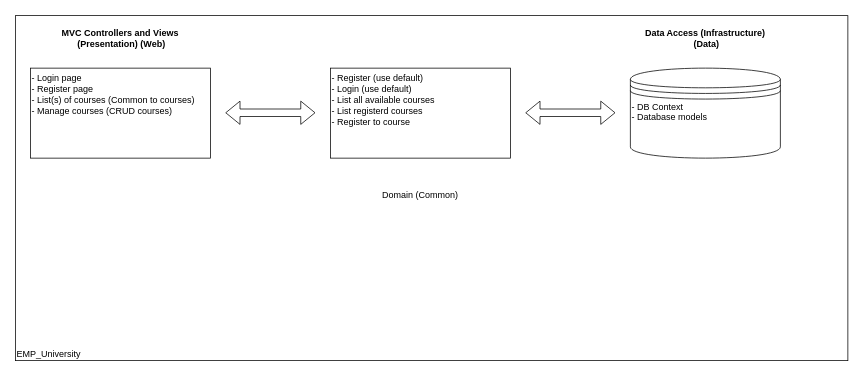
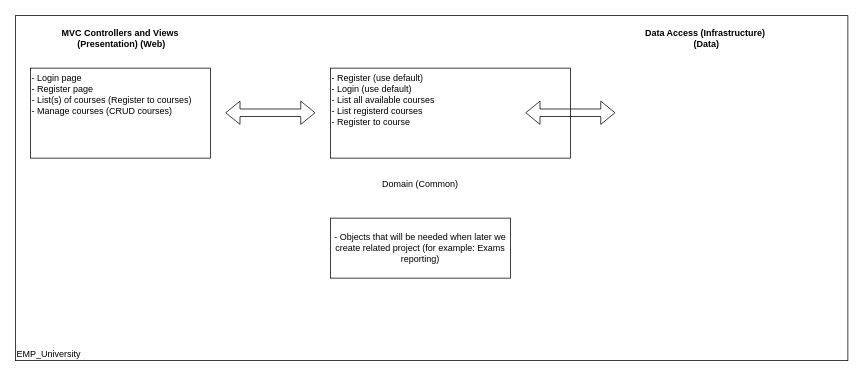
- <mxCell id="7" value="&lt;div&gt;- Login page&lt;/div&gt;&lt;div&gt;- Register page&lt;/div&gt;&lt;div&gt;- List(s) of courses (Common to courses)&lt;br&gt;&lt;/div&gt;&lt;div&gt;- Manage courses (CRUD courses)&lt;br&gt;&lt;/div&gt;" style="rounded=0;whiteSpace=wrap;html=1;align=left;verticalAlign=top;" parent="1" vertex="1"><mxGeometry x="40" y="90" width="240" height="120" as="geometry" /></mxCell>
+ <mxCell id="7" value="&lt;div&gt;- Login page&lt;/div&gt;&lt;div&gt;- Register page&lt;/div&gt;&lt;div&gt;- List(s) of courses (Register to courses)&lt;br&gt;&lt;/div&gt;&lt;div&gt;- Manage courses (CRUD courses)&lt;br&gt;&lt;/div&gt;" style="rounded=0;whiteSpace=wrap;html=1;align=left;verticalAlign=top;" parent="1" vertex="1"><mxGeometry x="40" y="90" width="240" height="120" as="geometry" /></mxCell>
- <mxCell id="4" value="&lt;div&gt;- Register (use default)&lt;/div&gt;&lt;div&gt;- Login (use default)&lt;br&gt;&lt;/div&gt;&lt;div&gt;- List all available courses&lt;/div&gt;&lt;div&gt;- List registerd courses&lt;/div&gt;&lt;div&gt;- Register to course&lt;br&gt;&lt;/div&gt;" style="rounded=0;whiteSpace=wrap;html=1;align=left;verticalAlign=top;" parent="1" vertex="1"><mxGeometry x="440" y="90" width="240" height="120" as="geometry" /></mxCell>
+ <mxCell id="4" value="&lt;div&gt;- Register (use default)&lt;/div&gt;&lt;div&gt;- Login (use default)&lt;br&gt;&lt;/div&gt;&lt;div&gt;- List all available courses&lt;/div&gt;&lt;div&gt;- List registerd courses&lt;/div&gt;&lt;div&gt;- Register to course&lt;br&gt;&lt;/div&gt;" style="rounded=0;whiteSpace=wrap;html=1;align=left;verticalAlign=top;" parent="1" vertex="1"><mxGeometry x="440" y="90" width="320" height="120" as="geometry" /></mxCell>
- <mxCell id="3" value="&lt;div&gt;- DB Context&lt;br&gt;&lt;/div&gt;&lt;div&gt;- Database models&lt;/div&gt;" style="shape=datastore;whiteSpace=wrap;html=1;align=left;fontStyle=0;verticalAlign=top;" parent="1" vertex="1"><mxGeometry x="840" y="90" width="200" height="120" as="geometry" /></mxCell>
- <mxCell id="11" value="&lt;div&gt;Domain (Common)&lt;/div&gt;" style="text;html=1;strokeColor=none;fillColor=none;align=center;verticalAlign=middle;whiteSpace=wrap;rounded=0;" vertex="1" parent="1"><mxGeometry x="440" y="250" width="240" height="20" as="geometry" /></mxCell>
+ <mxCell id="11" value="&lt;div&gt;Domain (Common)&lt;/div&gt;" style="text;html=1;strokeColor=none;fillColor=none;align=center;verticalAlign=middle;whiteSpace=wrap;rounded=0;" vertex="1" parent="1"><mxGeometry x="440" y="235" width="240" height="20" as="geometry" /></mxCell>
+ <mxCell id="10" value="- Objects that will be needed when later we create related project (for example: Exams reporting)" style="rounded=0;whiteSpace=wrap;html=1;" vertex="1" parent="1"><mxGeometry x="440" y="290" width="240" height="80" as="geometry" /></mxCell>
